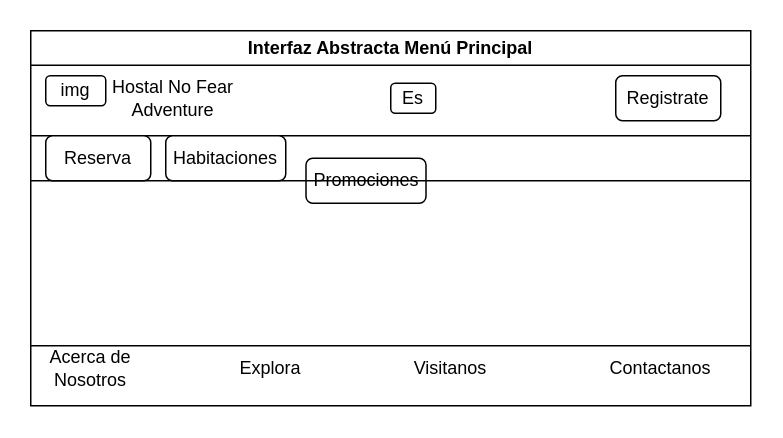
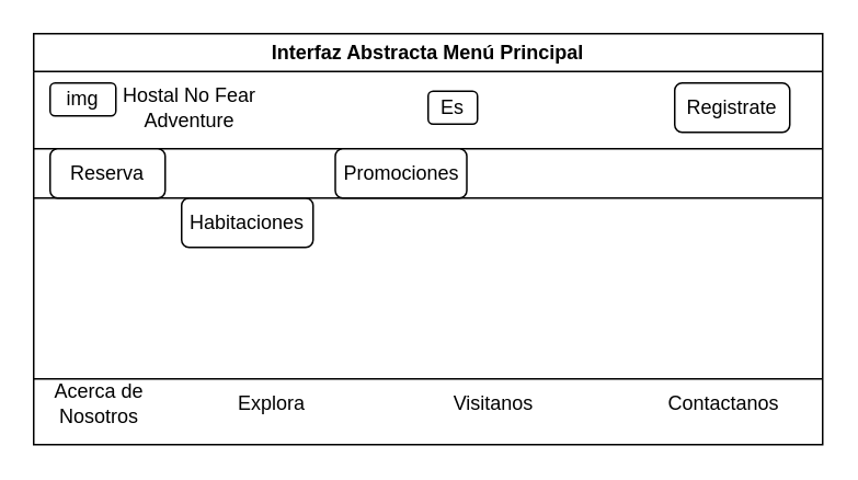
- <mxCell id="13" value="Habitaciones" style="rounded=1;whiteSpace=wrap;html=1;" vertex="1" parent="2"><mxGeometry x="90" y="70" width="80" height="30" as="geometry" /></mxCell>
+ <mxCell id="13" value="Habitaciones" style="rounded=1;whiteSpace=wrap;html=1;" vertex="1" parent="2"><mxGeometry x="90" y="100" width="80" height="30" as="geometry" /></mxCell>
- <mxCell id="14" value="Promociones" style="rounded=1;whiteSpace=wrap;html=1;" vertex="1" parent="2"><mxGeometry x="183.5" y="85" width="80" height="30" as="geometry" /></mxCell>
+ <mxCell id="14" value="Promociones" style="rounded=1;whiteSpace=wrap;html=1;" vertex="1" parent="2"><mxGeometry x="183.5" y="70" width="80" height="30" as="geometry" /></mxCell>
- <mxCell id="4" value="Explora" style="text;html=1;align=center;verticalAlign=middle;whiteSpace=wrap;rounded=0;" vertex="1" parent="2"><mxGeometry x="130" y="210" width="60" height="30" as="geometry" /></mxCell>
+ <mxCell id="4" value="Explora" style="text;html=1;align=center;verticalAlign=middle;whiteSpace=wrap;rounded=0;" vertex="1" parent="2"><mxGeometry x="115" y="210" width="60" height="30" as="geometry" /></mxCell>
